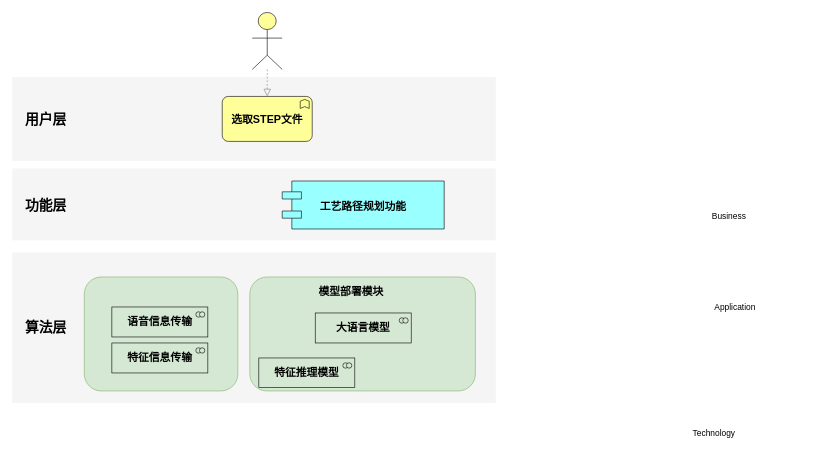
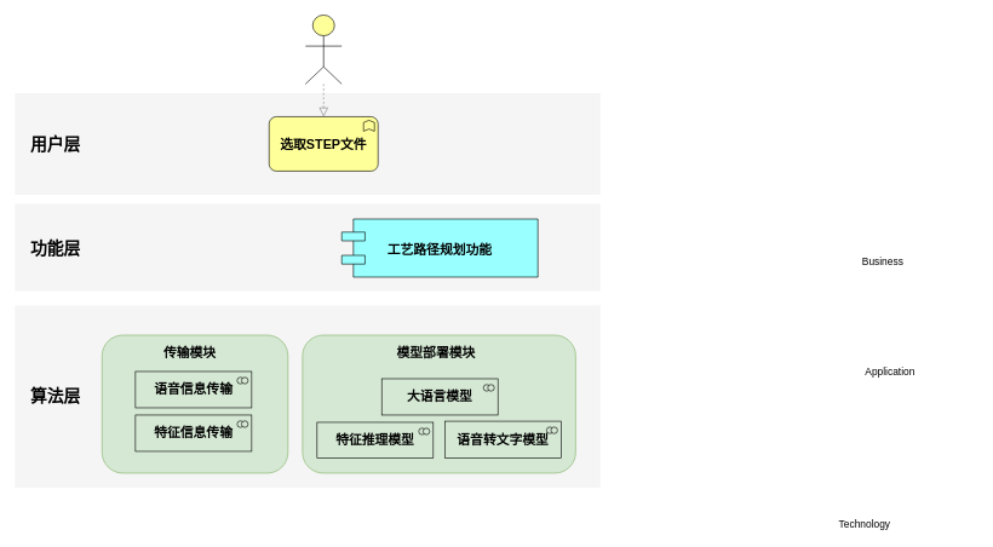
+ <mxCell id="23" value="&lt;span style=&quot;font-size: 18px;&quot;&gt;&lt;b&gt;传输模块&lt;/b&gt;&lt;/span&gt;" style="text;html=1;align=center;verticalAlign=middle;whiteSpace=wrap;rounded=0;" parent="1" vertex="1"><mxGeometry x="186" y="471" width="150" height="30" as="geometry" /></mxCell>
- <mxCell id="21" value="&lt;b&gt;&lt;font style=&quot;font-size: 18px;&quot;&gt;模型部署模块&lt;/font&gt;&lt;/b&gt;" style="text;html=1;align=center;verticalAlign=middle;whiteSpace=wrap;rounded=0;" parent="1" vertex="1"><mxGeometry x="510" y="471" width="150" height="30" as="geometry" /></mxCell>
+ <mxCell id="21" value="&lt;b&gt;&lt;font style=&quot;font-size: 18px;&quot;&gt;模型部署模块&lt;/font&gt;&lt;/b&gt;" style="text;html=1;align=center;verticalAlign=middle;whiteSpace=wrap;rounded=0;" parent="1" vertex="1"><mxGeometry x="525" y="471" width="150" height="30" as="geometry" /></mxCell>
+ <mxCell id="15" value="&lt;font style=&quot;font-size: 18px;&quot;&gt;&lt;b&gt;语音转文字模型&lt;/b&gt;&lt;/font&gt;" style="html=1;whiteSpace=wrap;fillColor=#d5e8d4;shape=mxgraph.archimate3.application;appType=collab;archiType=square;fontSize=14;strokeColor=#000000;" parent="1" vertex="1"><mxGeometry x="612" y="579.5" width="160" height="51" as="geometry" /></mxCell>
- <mxCell id="17" value="&lt;font style=&quot;font-size: 18px;&quot;&gt;&lt;b&gt;特征推理模型&lt;/b&gt;&lt;/font&gt;" style="html=1;whiteSpace=wrap;fillColor=#d5e8d4;shape=mxgraph.archimate3.application;appType=collab;archiType=square;fontSize=14;strokeColor=#000000;" parent="1" vertex="1"><mxGeometry x="431" y="596" width="160" height="49.5" as="geometry" /></mxCell>
+ <mxCell id="17" value="&lt;font style=&quot;font-size: 18px;&quot;&gt;&lt;b&gt;特征推理模型&lt;/b&gt;&lt;/font&gt;" style="html=1;whiteSpace=wrap;fillColor=#d5e8d4;shape=mxgraph.archimate3.application;appType=collab;archiType=square;fontSize=14;strokeColor=#000000;" parent="1" vertex="1"><mxGeometry x="436" y="581" width="160" height="49.5" as="geometry" /></mxCell>
